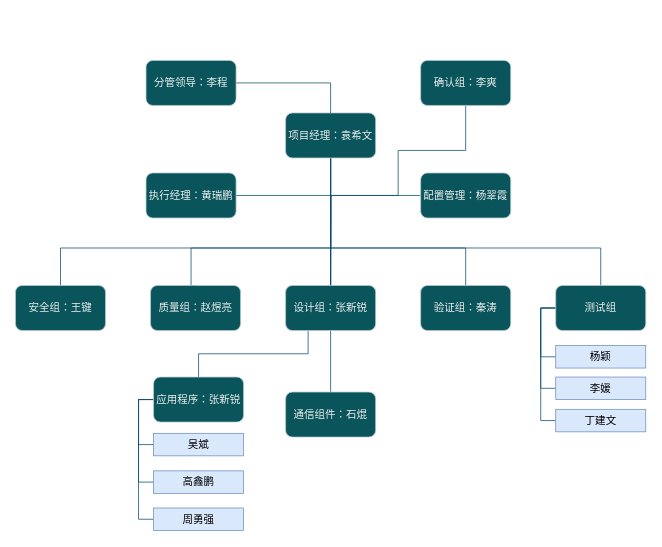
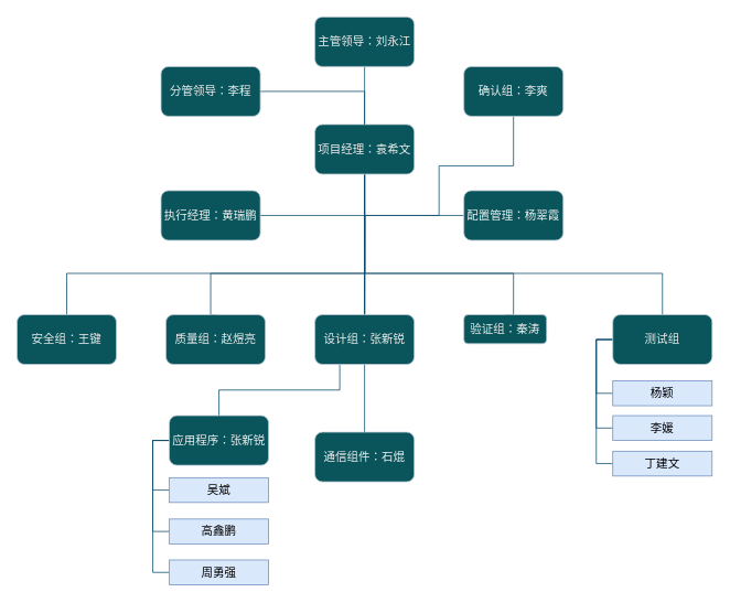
+ <mxCell id="3" value="主管领导：刘永江" style="rounded=1;whiteSpace=wrap;html=1;labelBackgroundColor=none;fillColor=#09555B;strokeColor=#BAC8D3;fontColor=#EEEEEE;fontSize=14;" vertex="1" parent="1"><mxGeometry x="380" y="20" width="120" height="60" as="geometry" /></mxCell>
+ <mxCell id="2" style="edgeStyle=orthogonalEdgeStyle;rounded=0;orthogonalLoop=1;jettySize=auto;html=1;exitX=0.5;exitY=1;exitDx=0;exitDy=0;strokeColor=#0B4D6A;endArrow=none;endFill=0;labelBackgroundColor=none;fontColor=default;fontSize=14;" edge="1" parent="1" source="3" target="9"><mxGeometry relative="1" as="geometry" /></mxCell>
- <mxCell id="26" value="验证组：秦涛" style="rounded=1;whiteSpace=wrap;html=1;strokeColor=#BAC8D3;fontColor=#EEEEEE;fillColor=#09555B;labelBackgroundColor=none;fontSize=14;" vertex="1" parent="1"><mxGeometry x="560" y="380" width="120" height="60" as="geometry" /></mxCell>
+ <mxCell id="26" value="验证组：秦涛" style="rounded=1;whiteSpace=wrap;html=1;strokeColor=#BAC8D3;fontColor=#EEEEEE;fillColor=#09555B;labelBackgroundColor=none;fontSize=14;" vertex="1" parent="1"><mxGeometry x="560" y="380" width="100" height="35" as="geometry" /></mxCell>
